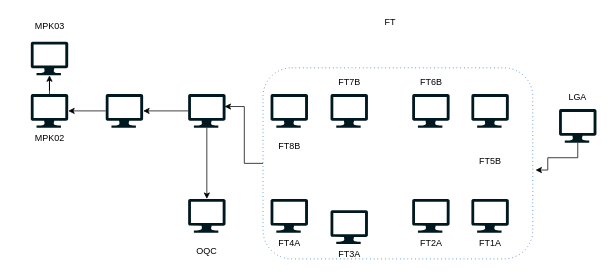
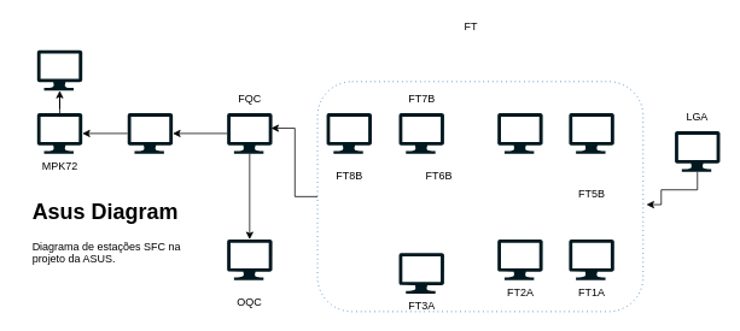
- <mxCell id="29" value="MPK03" style="text;html=1;strokeColor=none;fillColor=none;align=center;verticalAlign=middle;whiteSpace=wrap;rounded=0;" parent="1" vertex="1"><mxGeometry x="36.5" width="57" height="20" as="geometry" y="25" /></mxCell>
+ <mxCell id="28" value="FQC" style="text;html=1;strokeColor=none;fillColor=none;align=center;verticalAlign=middle;whiteSpace=wrap;rounded=0;" parent="1" vertex="1"><mxGeometry x="246.5" y="100" width="57" height="20" as="geometry" /></mxCell>
- <mxCell id="25" value="FT6B" style="text;html=1;strokeColor=none;fillColor=none;align=center;verticalAlign=middle;whiteSpace=wrap;rounded=0;" parent="1" vertex="1"><mxGeometry x="545.5" y="100" width="57" height="20" as="geometry" /></mxCell>
+ <mxCell id="25" value="FT6B" style="text;html=1;strokeColor=none;fillColor=none;align=center;verticalAlign=middle;whiteSpace=wrap;rounded=0;" parent="1" vertex="1"><mxGeometry x="455.5" y="185" width="57" height="20" as="geometry" /></mxCell>
- <mxCell id="11" value="MPK02" style="verticalLabelPosition=bottom;html=1;verticalAlign=top;align=center;strokeColor=none;fillColor=#00181F;shape=mxgraph.azure.computer;pointerEvents=1;" parent="1" vertex="1"><mxGeometry x="40" y="125" width="50" height="45" as="geometry" /></mxCell>
+ <mxCell id="11" value="MPK72" style="verticalLabelPosition=bottom;html=1;verticalAlign=top;align=center;strokeColor=none;fillColor=#00181F;shape=mxgraph.azure.computer;pointerEvents=1;" parent="1" vertex="1"><mxGeometry x="40" y="125" width="50" height="45" as="geometry" /></mxCell>
+ <mxCell id="33" value="&lt;h1&gt;Asus Diagram&lt;/h1&gt;&lt;p&gt;Diagrama de estações SFC na projeto da ASUS.&lt;/p&gt;" style="text;html=1;strokeColor=none;fillColor=none;spacing=5;spacingTop=-20;whiteSpace=wrap;overflow=hidden;rounded=0;" vertex="1" parent="1"><mxGeometry x="30" y="215" width="200" height="120" as="geometry" /></mxCell>
- <mxCell id="15" value="FT4A" style="verticalLabelPosition=bottom;html=1;verticalAlign=top;align=center;strokeColor=none;fillColor=#00181F;shape=mxgraph.azure.computer;pointerEvents=1;" parent="1" vertex="1"><mxGeometry x="360" y="265" width="50" height="45" as="geometry" /></mxCell>
